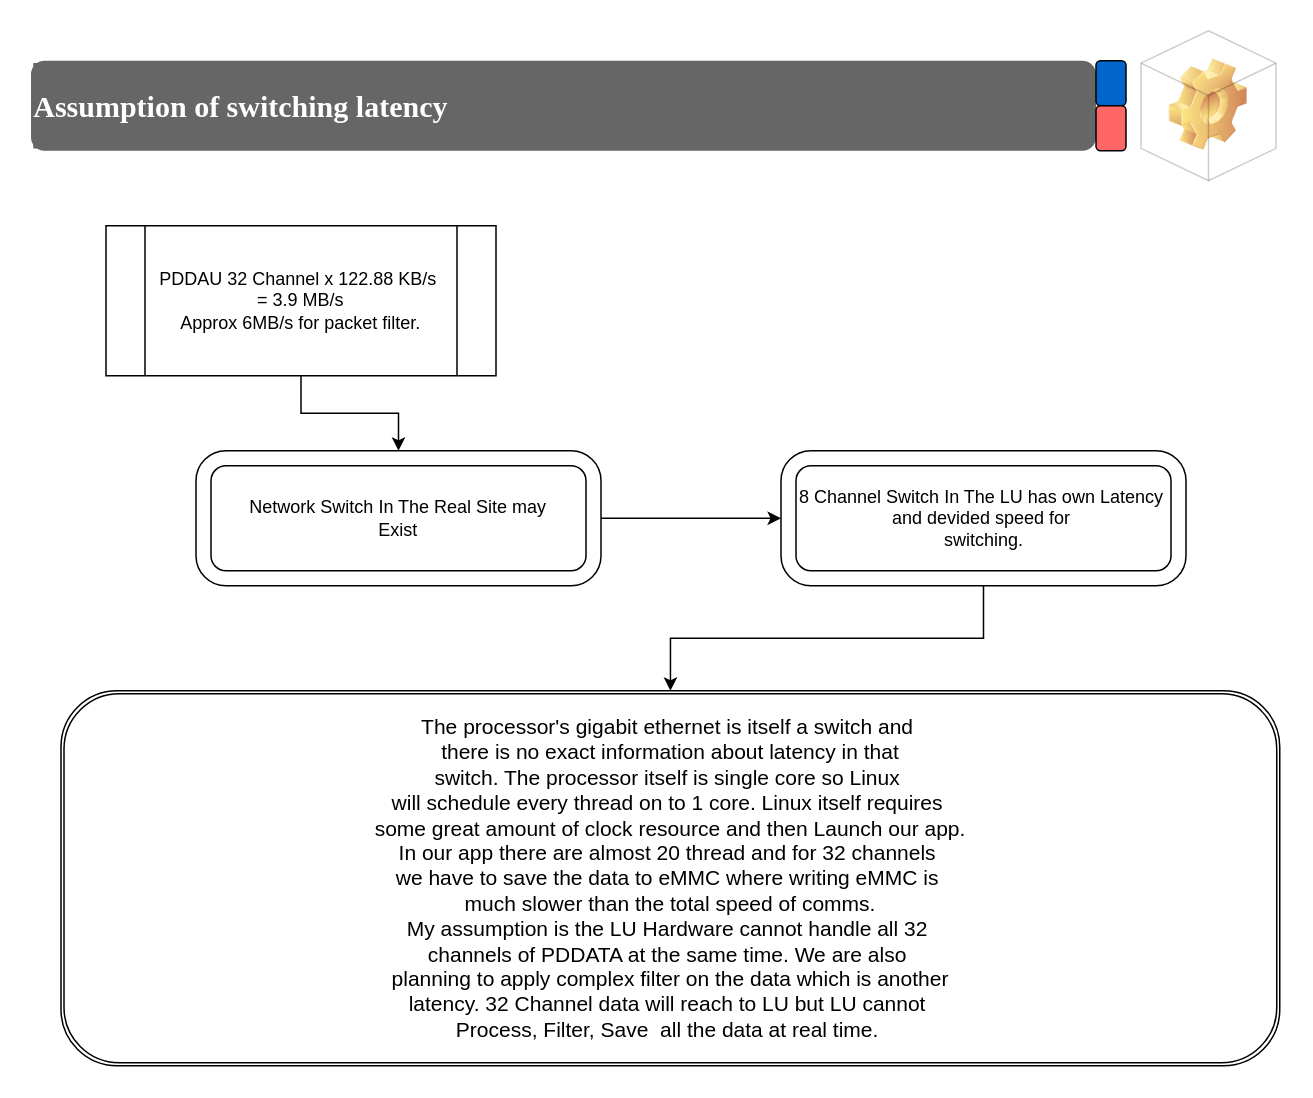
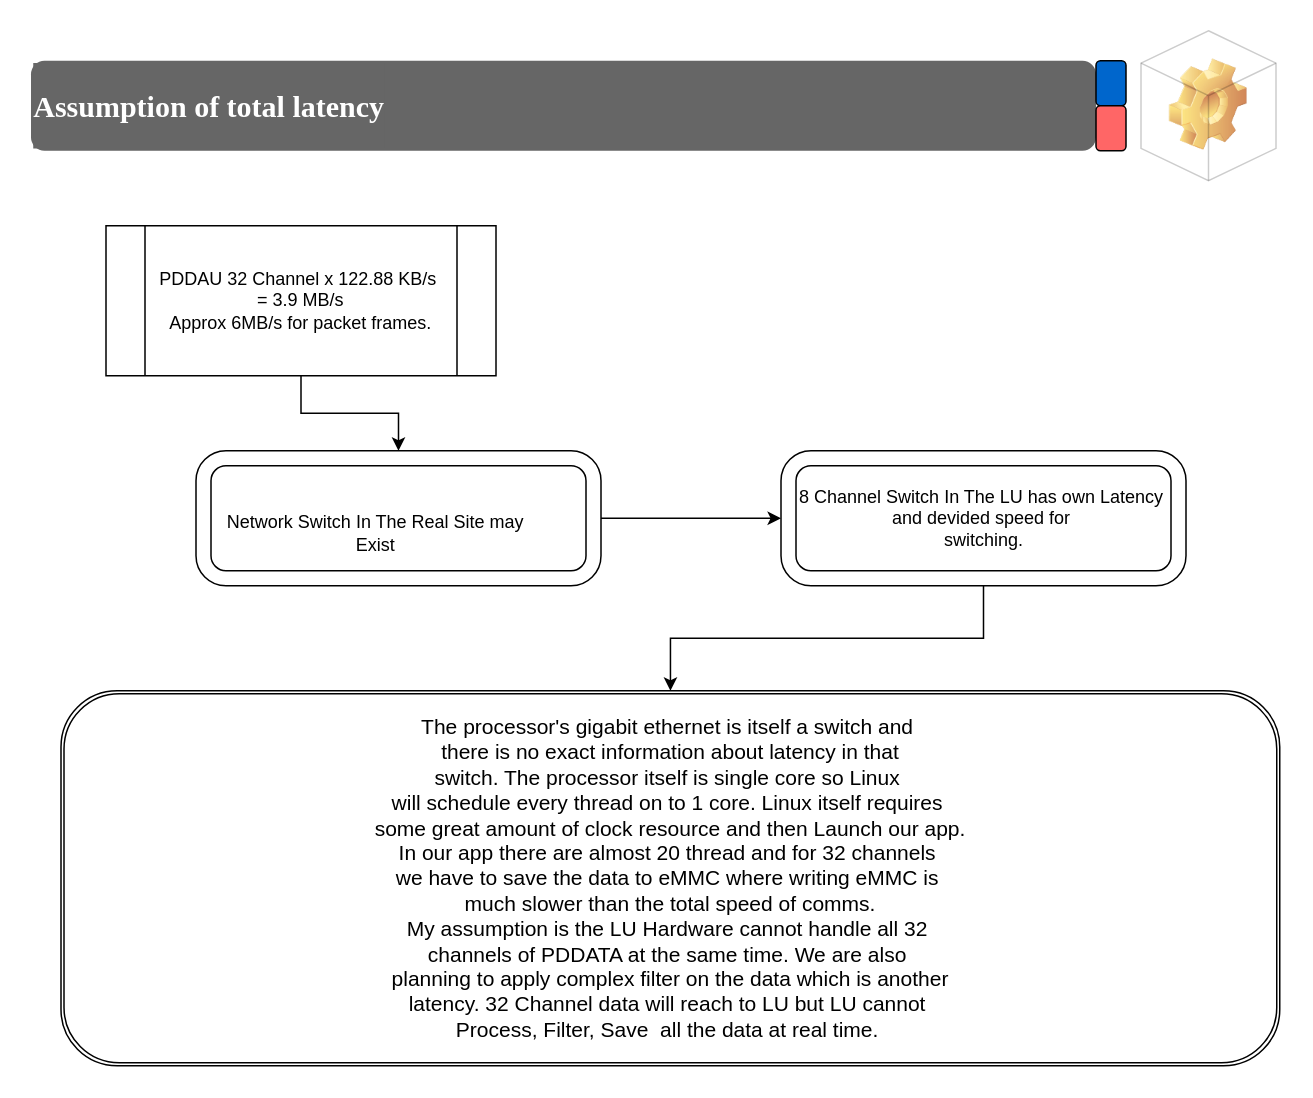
- <mxCell id="2" value="&lt;h5&gt;&lt;font face=&quot;Lucida Console&quot;&gt;&lt;span style=&quot;font-size: 20px;&quot;&gt;Assumption of switching latency&lt;/span&gt;&lt;/font&gt;&lt;/h5&gt;" style="text;strokeColor=none;align=left;fillColor=#666666;html=1;verticalAlign=middle;whiteSpace=wrap;rounded=1;fontColor=#FFFFFF;labelBackgroundColor=#666666;" parent="1" vertex="1"><mxGeometry y="40" width="710" height="60" as="geometry" x="20" /></mxCell>
+ <mxCell id="2" value="&lt;h5&gt;&lt;font face=&quot;Lucida Console&quot;&gt;&lt;span style=&quot;font-size: 20px;&quot;&gt;Assumption of total latency&lt;/span&gt;&lt;/font&gt;&lt;/h5&gt;" style="text;strokeColor=none;align=left;fillColor=#666666;html=1;verticalAlign=middle;whiteSpace=wrap;rounded=1;fontColor=#FFFFFF;labelBackgroundColor=#666666;" parent="1" vertex="1"><mxGeometry y="40" width="710" height="60" as="geometry" x="20" /></mxCell>
- <mxCell id="5" value="PDDAU 32 Channel x 122.88 KB/s&amp;nbsp;&lt;div&gt;= 3.9 MB/s&lt;/div&gt;&lt;div&gt;Approx 6MB/s for packet filter.&lt;/div&gt;" style="shape=process;whiteSpace=wrap;html=1;backgroundOutline=1;" vertex="1" parent="1"><mxGeometry x="70" y="150" width="260" height="100" as="geometry" /></mxCell>
+ <mxCell id="5" value="PDDAU 32 Channel x 122.88 KB/s&amp;nbsp;&lt;div&gt;= 3.9 MB/s&lt;/div&gt;&lt;div&gt;Approx 6MB/s for packet frames.&lt;/div&gt;" style="shape=process;whiteSpace=wrap;html=1;backgroundOutline=1;" vertex="1" parent="1"><mxGeometry x="70" y="150" width="260" height="100" as="geometry" /></mxCell>
- <mxCell id="9" value="Network Switch In The Real Site may&lt;div&gt;Exist&lt;/div&gt;" style="text;html=1;align=center;verticalAlign=middle;whiteSpace=wrap;rounded=0;" vertex="1" parent="1"><mxGeometry x="150" y="320" width="230" height="50" as="geometry" /></mxCell>
+ <mxCell id="9" value="Network Switch In The Real Site may&lt;div&gt;Exist&lt;/div&gt;" style="text;html=1;align=center;verticalAlign=middle;whiteSpace=wrap;rounded=0;" vertex="1" parent="1"><mxGeometry x="135" y="330" width="230" height="50" as="geometry" /></mxCell>
